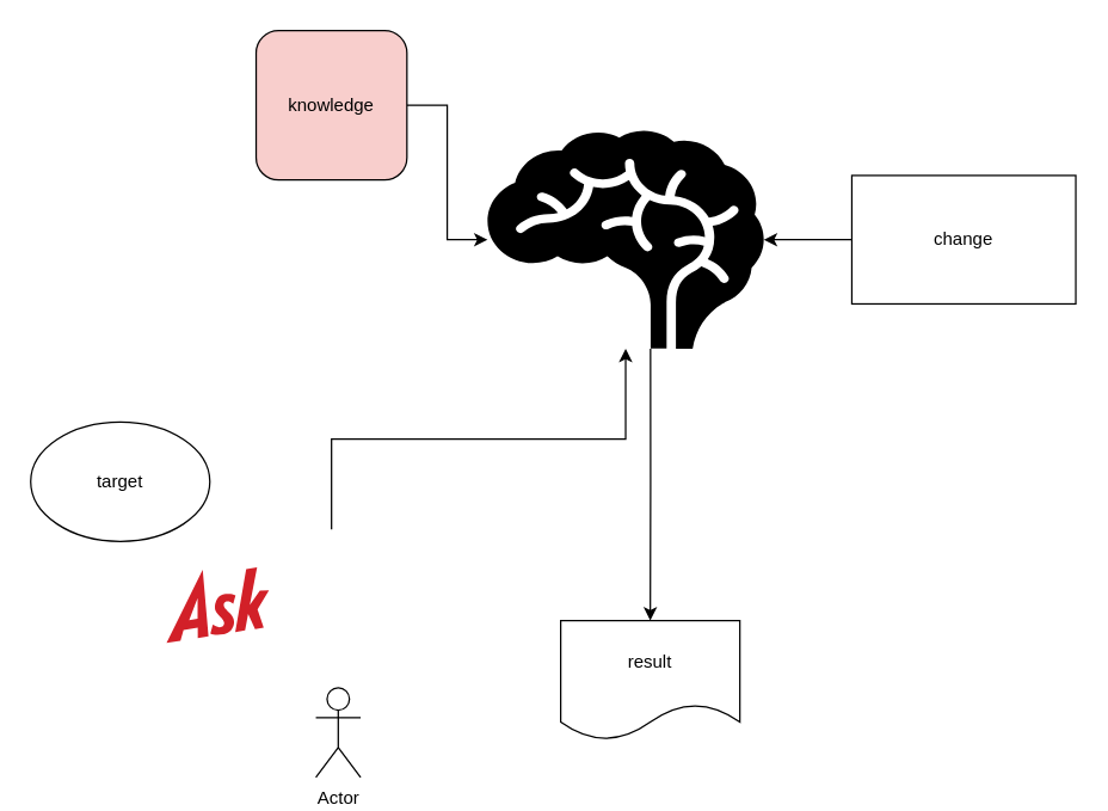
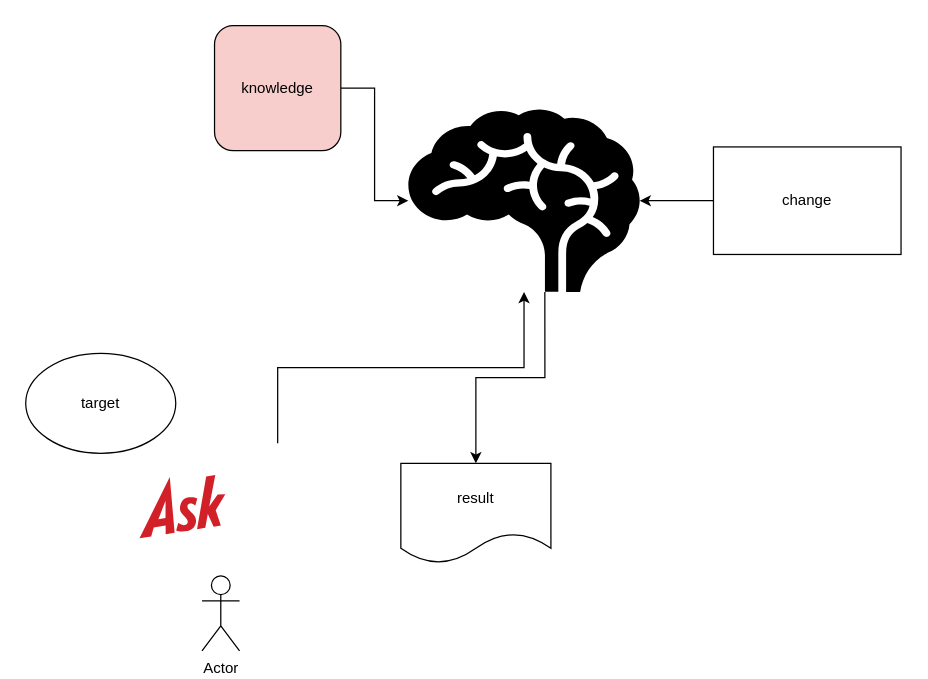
- <mxCell id="11" value="result" style="shape=document;whiteSpace=wrap;html=1;boundedLbl=1;" vertex="1" parent="1"><mxGeometry x="375" y="415" width="120" height="80" as="geometry" /></mxCell>
+ <mxCell id="11" value="result" style="shape=document;whiteSpace=wrap;html=1;boundedLbl=1;" vertex="1" parent="1"><mxGeometry x="320" y="370" width="120" height="80" as="geometry" /></mxCell>
- <mxCell id="2" value="Actor" style="shape=umlActor;verticalLabelPosition=bottom;verticalAlign=top;html=1;outlineConnect=0;" vertex="1" parent="1"><mxGeometry x="211" y="460" width="30" height="60" as="geometry" /></mxCell>
+ <mxCell id="2" value="Actor" style="shape=umlActor;verticalLabelPosition=bottom;verticalAlign=top;html=1;outlineConnect=0;" vertex="1" parent="1"><mxGeometry x="161" y="460" width="30" height="60" as="geometry" /></mxCell>
